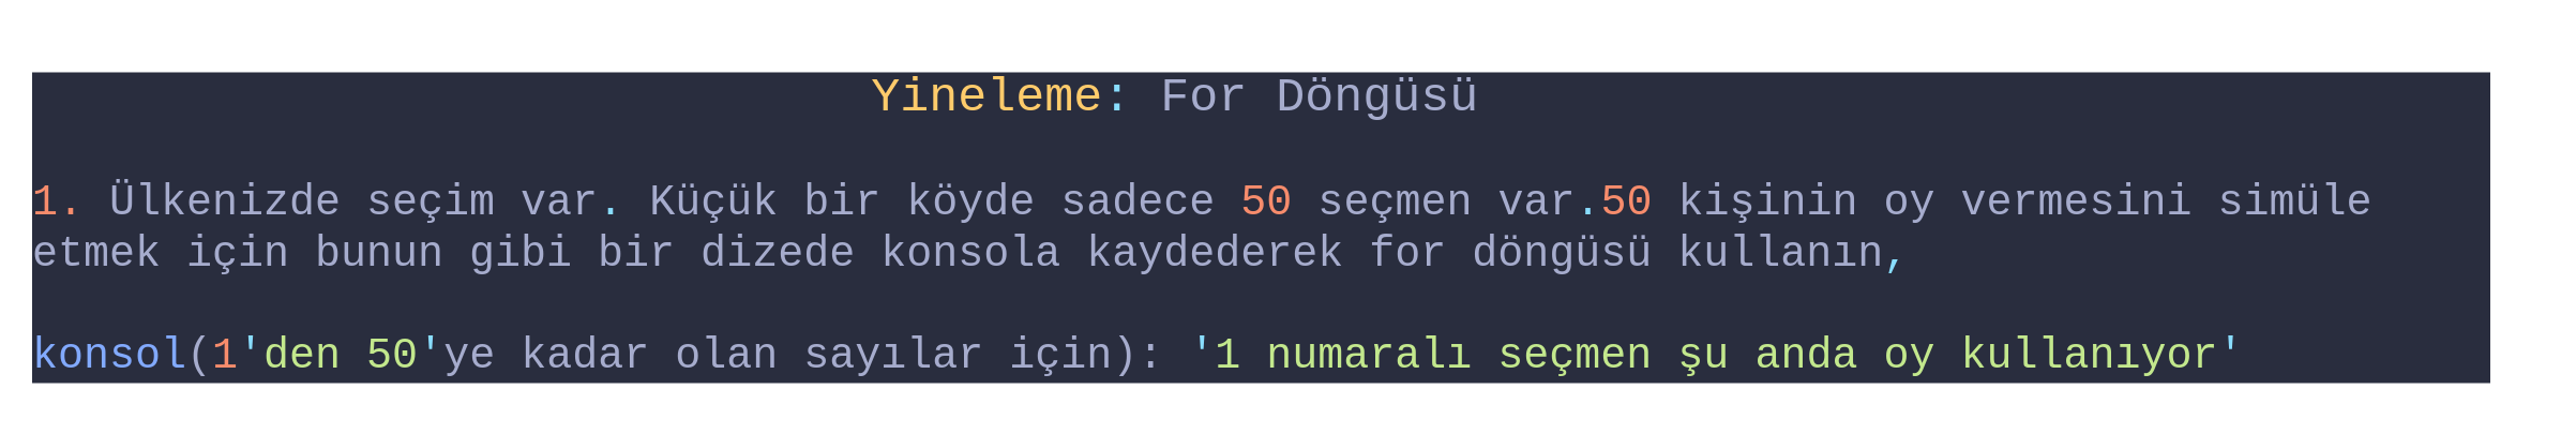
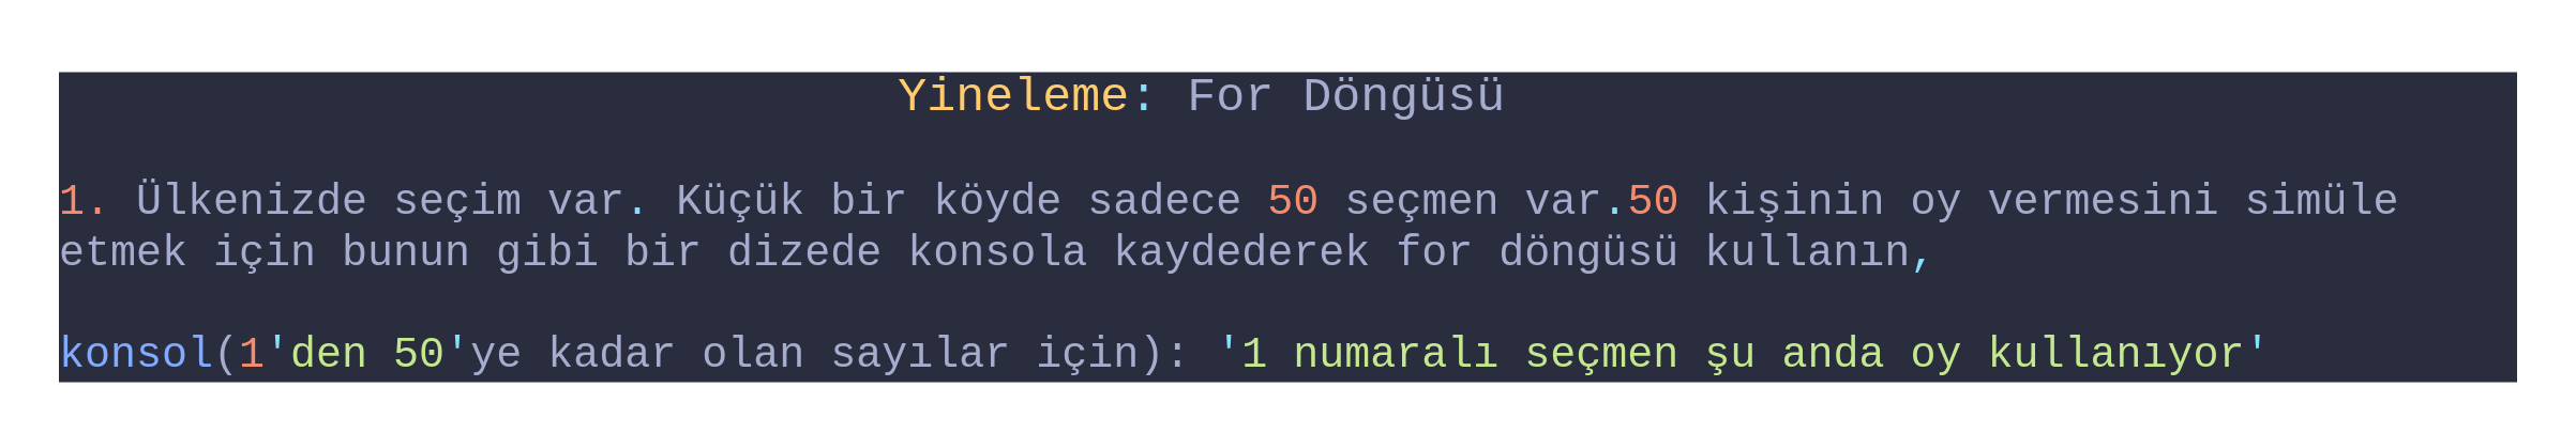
- <mxCell id="2" value="&lt;div style=&quot;color: rgb(166 , 172 , 205) ; background-color: rgb(41 , 45 , 62) ; font-family: &amp;#34;consolas&amp;#34; , &amp;#34;courier new&amp;#34; , monospace ; font-weight: normal ; line-height: 18px&quot;&gt;&lt;div&gt;&lt;font style=&quot;font-size: 18px&quot;&gt;&lt;span style=&quot;color: rgb(166 , 172 , 205)&quot;&gt;&amp;nbsp; &amp;nbsp; &amp;nbsp; &amp;nbsp; &amp;nbsp; &amp;nbsp; &amp;nbsp; &amp;nbsp; &amp;nbsp; &amp;nbsp; &amp;nbsp; &amp;nbsp; &amp;nbsp; &amp;nbsp; &amp;nbsp;&lt;/span&gt;&lt;span style=&quot;color: rgb(255 , 203 , 107)&quot;&gt;Yineleme&lt;/span&gt;&lt;span style=&quot;color: rgb(137 , 221 , 255)&quot;&gt;:&lt;/span&gt;&lt;span style=&quot;color: rgb(166 , 172 , 205)&quot;&gt; For Döngüsü&lt;/span&gt;&lt;/font&gt;&lt;/div&gt;&lt;div&gt;&lt;font style=&quot;font-size: 18px&quot;&gt;&lt;span style=&quot;color: rgb(166 , 172 , 205)&quot;&gt;&lt;br&gt;&lt;/span&gt;&lt;/font&gt;&lt;/div&gt;&lt;div&gt;&lt;font size=&quot;3&quot;&gt;&lt;span style=&quot;color: #f78c6c&quot;&gt;1.&lt;/span&gt;&lt;span style=&quot;color: #a6accd&quot;&gt; Ülkenizde seçim var&lt;/span&gt;&lt;span style=&quot;color: #89ddff&quot;&gt;.&lt;/span&gt;&lt;span style=&quot;color: #a6accd&quot;&gt; &lt;/span&gt;&lt;span style=&quot;color: #a6accd&quot;&gt;Küçük&lt;/span&gt;&lt;span style=&quot;color: #a6accd&quot;&gt; &lt;/span&gt;&lt;span style=&quot;color: #a6accd&quot;&gt;bir&lt;/span&gt;&lt;span style=&quot;color: #a6accd&quot;&gt; &lt;/span&gt;&lt;span style=&quot;color: #a6accd&quot;&gt;köyde&lt;/span&gt;&lt;span style=&quot;color: #a6accd&quot;&gt; &lt;/span&gt;&lt;span style=&quot;color: #a6accd&quot;&gt;sadece&lt;/span&gt;&lt;span style=&quot;color: #a6accd&quot;&gt; &lt;/span&gt;&lt;span style=&quot;color: #f78c6c&quot;&gt;50&lt;/span&gt;&lt;span style=&quot;color: #a6accd&quot;&gt; seçmen var&lt;/span&gt;&lt;span style=&quot;color: #89ddff&quot;&gt;.&lt;/span&gt;&lt;/font&gt;&lt;span style=&quot;font-size: medium ; color: rgb(247 , 140 , 108)&quot;&gt;50&lt;/span&gt;&lt;span style=&quot;font-size: medium&quot;&gt; kişinin oy vermesini simüle etmek için bunun gibi &lt;/span&gt;&lt;span style=&quot;font-size: medium&quot;&gt;bir&lt;/span&gt;&lt;span style=&quot;font-size: medium&quot;&gt; dizede konsola kaydederek for döngüsü kullanın&lt;/span&gt;&lt;span style=&quot;font-size: medium ; color: rgb(137 , 221 , 255)&quot;&gt;,&lt;/span&gt;&lt;/div&gt;&lt;div&gt;&lt;span style=&quot;font-size: medium ; color: rgb(137 , 221 , 255)&quot;&gt;&lt;br&gt;&lt;/span&gt;&lt;/div&gt;&lt;div&gt;&lt;font size=&quot;3&quot;&gt;&lt;span style=&quot;color: rgb(130 , 170 , 255)&quot;&gt;konsol&lt;/span&gt;&lt;span style=&quot;color: rgb(166 , 172 , 205)&quot;&gt;(&lt;/span&gt;&lt;span style=&quot;color: rgb(247 , 140 , 108)&quot;&gt;1&lt;/span&gt;&lt;span style=&quot;color: rgb(137 , 221 , 255)&quot;&gt;'&lt;/span&gt;&lt;span style=&quot;color: rgb(195 , 232 , 141)&quot;&gt;den 50&lt;/span&gt;&lt;span style=&quot;color: rgb(137 , 221 , 255)&quot;&gt;'&lt;/span&gt;&lt;span style=&quot;color: rgb(166 , 172 , 205)&quot;&gt;ye kadar olan sayılar için): &lt;/span&gt;&lt;span style=&quot;color: rgb(137 , 221 , 255)&quot;&gt;'&lt;/span&gt;&lt;span style=&quot;color: rgb(195 , 232 , 141)&quot;&gt;1 numaralı seçmen şu anda oy kullanıyor&lt;/span&gt;&lt;span style=&quot;color: rgb(137 , 221 , 255)&quot;&gt;'&lt;/span&gt;&lt;/font&gt;&lt;/div&gt;&lt;/div&gt;" style="text;whiteSpace=wrap;html=1;" parent="1" vertex="1"><mxGeometry x="10" y="20" width="920" height="120" as="geometry" /></mxCell>
+ <mxCell id="2" value="&lt;div style=&quot;color: rgb(166 , 172 , 205) ; background-color: rgb(41 , 45 , 62) ; font-family: &amp;#34;consolas&amp;#34; , &amp;#34;courier new&amp;#34; , monospace ; font-weight: normal ; line-height: 18px&quot;&gt;&lt;div&gt;&lt;font style=&quot;font-size: 18px&quot;&gt;&lt;span style=&quot;color: rgb(166 , 172 , 205)&quot;&gt;&amp;nbsp; &amp;nbsp; &amp;nbsp; &amp;nbsp; &amp;nbsp; &amp;nbsp; &amp;nbsp; &amp;nbsp; &amp;nbsp; &amp;nbsp; &amp;nbsp; &amp;nbsp; &amp;nbsp; &amp;nbsp; &amp;nbsp;&lt;/span&gt;&lt;span style=&quot;color: rgb(255 , 203 , 107)&quot;&gt;Yineleme&lt;/span&gt;&lt;span style=&quot;color: rgb(137 , 221 , 255)&quot;&gt;:&lt;/span&gt;&lt;span style=&quot;color: rgb(166 , 172 , 205)&quot;&gt; For Döngüsü&lt;/span&gt;&lt;/font&gt;&lt;/div&gt;&lt;div&gt;&lt;font style=&quot;font-size: 18px&quot;&gt;&lt;span style=&quot;color: rgb(166 , 172 , 205)&quot;&gt;&lt;br&gt;&lt;/span&gt;&lt;/font&gt;&lt;/div&gt;&lt;div&gt;&lt;font size=&quot;3&quot;&gt;&lt;span style=&quot;color: #f78c6c&quot;&gt;1.&lt;/span&gt;&lt;span style=&quot;color: #a6accd&quot;&gt; Ülkenizde seçim var&lt;/span&gt;&lt;span style=&quot;color: #89ddff&quot;&gt;.&lt;/span&gt;&lt;span style=&quot;color: #a6accd&quot;&gt; &lt;/span&gt;&lt;span style=&quot;color: #a6accd&quot;&gt;Küçük&lt;/span&gt;&lt;span style=&quot;color: #a6accd&quot;&gt; &lt;/span&gt;&lt;span style=&quot;color: #a6accd&quot;&gt;bir&lt;/span&gt;&lt;span style=&quot;color: #a6accd&quot;&gt; &lt;/span&gt;&lt;span style=&quot;color: #a6accd&quot;&gt;köyde&lt;/span&gt;&lt;span style=&quot;color: #a6accd&quot;&gt; &lt;/span&gt;&lt;span style=&quot;color: #a6accd&quot;&gt;sadece&lt;/span&gt;&lt;span style=&quot;color: #a6accd&quot;&gt; &lt;/span&gt;&lt;span style=&quot;color: #f78c6c&quot;&gt;50&lt;/span&gt;&lt;span style=&quot;color: #a6accd&quot;&gt; seçmen var&lt;/span&gt;&lt;span style=&quot;color: #89ddff&quot;&gt;.&lt;/span&gt;&lt;/font&gt;&lt;span style=&quot;font-size: medium ; color: rgb(247 , 140 , 108)&quot;&gt;50&lt;/span&gt;&lt;span style=&quot;font-size: medium&quot;&gt; kişinin oy vermesini simüle etmek için bunun gibi &lt;/span&gt;&lt;span style=&quot;font-size: medium&quot;&gt;bir&lt;/span&gt;&lt;span style=&quot;font-size: medium&quot;&gt; dizede konsola kaydederek for döngüsü kullanın&lt;/span&gt;&lt;span style=&quot;font-size: medium ; color: rgb(137 , 221 , 255)&quot;&gt;,&lt;/span&gt;&lt;/div&gt;&lt;div&gt;&lt;span style=&quot;font-size: medium ; color: rgb(137 , 221 , 255)&quot;&gt;&lt;br&gt;&lt;/span&gt;&lt;/div&gt;&lt;div&gt;&lt;font size=&quot;3&quot;&gt;&lt;span style=&quot;color: rgb(130 , 170 , 255)&quot;&gt;konsol&lt;/span&gt;&lt;span style=&quot;color: rgb(166 , 172 , 205)&quot;&gt;(&lt;/span&gt;&lt;span style=&quot;color: rgb(247 , 140 , 108)&quot;&gt;1&lt;/span&gt;&lt;span style=&quot;color: rgb(137 , 221 , 255)&quot;&gt;'&lt;/span&gt;&lt;span style=&quot;color: rgb(195 , 232 , 141)&quot;&gt;den 50&lt;/span&gt;&lt;span style=&quot;color: rgb(137 , 221 , 255)&quot;&gt;'&lt;/span&gt;&lt;span style=&quot;color: rgb(166 , 172 , 205)&quot;&gt;ye kadar olan sayılar için): &lt;/span&gt;&lt;span style=&quot;color: rgb(137 , 221 , 255)&quot;&gt;'&lt;/span&gt;&lt;span style=&quot;color: rgb(195 , 232 , 141)&quot;&gt;1 numaralı seçmen şu anda oy kullanıyor&lt;/span&gt;&lt;span style=&quot;color: rgb(137 , 221 , 255)&quot;&gt;'&lt;/span&gt;&lt;/font&gt;&lt;/div&gt;&lt;/div&gt;" style="text;whiteSpace=wrap;html=1;" parent="1" vertex="1"><mxGeometry x="20" y="20" width="920" height="120" as="geometry" /></mxCell>
